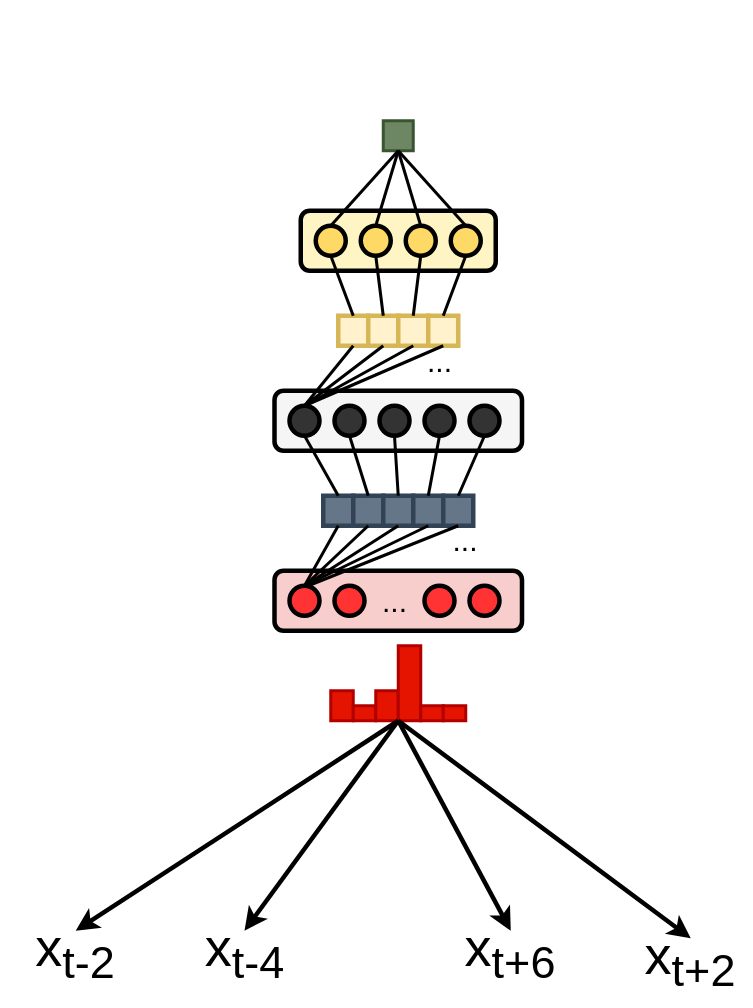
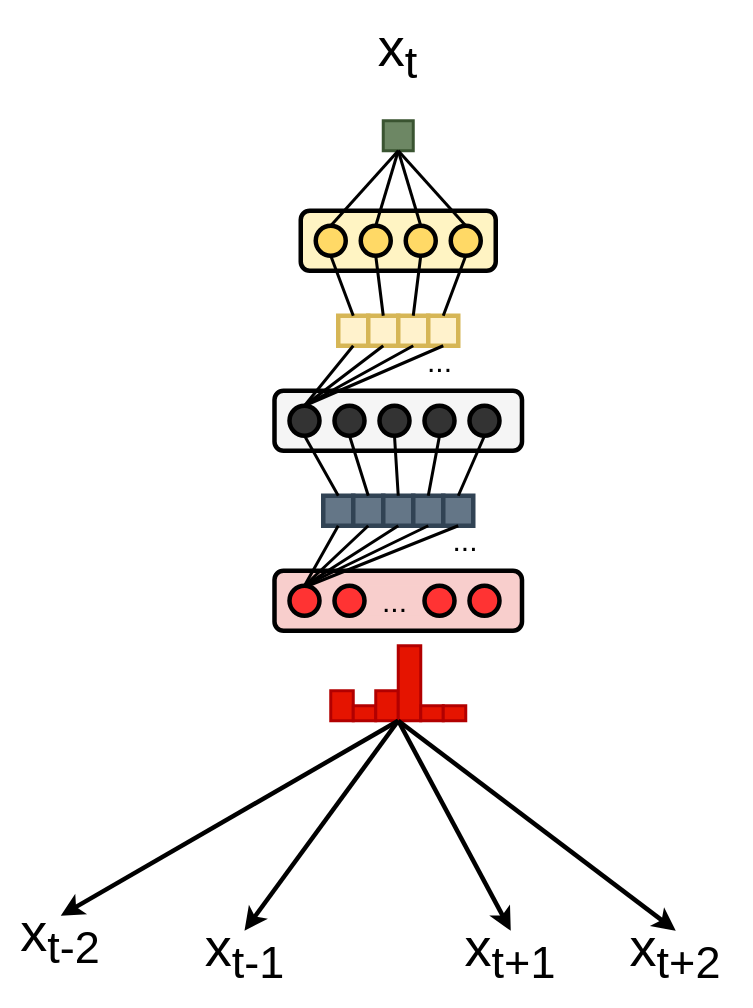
+ <mxCell id="4" value="x&lt;sub&gt;t&lt;/sub&gt;" style="text;html=1;align=center;verticalAlign=middle;whiteSpace=wrap;rounded=0;strokeWidth=2;fontSize=36;" vertex="1" parent="1"><mxGeometry x="235" y="20" width="60" height="30" as="geometry" /></mxCell>
- <mxCell id="2" value="x&lt;sub&gt;t-2&lt;/sub&gt;" style="text;html=1;align=center;verticalAlign=middle;whiteSpace=wrap;rounded=0;strokeWidth=2;fontSize=36;" vertex="1" parent="1"><mxGeometry x="20" y="620" width="60" height="30" as="geometry" /></mxCell>
+ <mxCell id="2" value="x&lt;sub&gt;t-2&lt;/sub&gt;" style="text;html=1;align=center;verticalAlign=middle;whiteSpace=wrap;rounded=0;strokeWidth=2;fontSize=36;" vertex="1" parent="1"><mxGeometry x="10" y="610" width="60" height="30" as="geometry" /></mxCell>
- <mxCell id="3" value="x&lt;sub&gt;t-4&lt;/sub&gt;" style="text;html=1;align=center;verticalAlign=middle;whiteSpace=wrap;rounded=0;strokeWidth=2;fontSize=36;" vertex="1" parent="1"><mxGeometry x="132.5" y="620" width="60" height="30" as="geometry" /></mxCell>
+ <mxCell id="3" value="x&lt;sub&gt;t-1&lt;/sub&gt;" style="text;html=1;align=center;verticalAlign=middle;whiteSpace=wrap;rounded=0;strokeWidth=2;fontSize=36;" vertex="1" parent="1"><mxGeometry x="132.5" y="620" width="60" height="30" as="geometry" /></mxCell>
- <mxCell id="5" value="x&lt;sub&gt;t+6&lt;/sub&gt;" style="text;html=1;align=center;verticalAlign=middle;whiteSpace=wrap;rounded=0;strokeWidth=2;fontSize=36;" vertex="1" parent="1"><mxGeometry x="310" y="620" width="60" height="30" as="geometry" /></mxCell>
+ <mxCell id="5" value="x&lt;sub&gt;t+1&lt;/sub&gt;" style="text;html=1;align=center;verticalAlign=middle;whiteSpace=wrap;rounded=0;strokeWidth=2;fontSize=36;" vertex="1" parent="1"><mxGeometry x="310" y="620" width="60" height="30" as="geometry" /></mxCell>
- <mxCell id="6" value="x&lt;sub&gt;t+2&lt;/sub&gt;" style="text;html=1;align=center;verticalAlign=middle;whiteSpace=wrap;rounded=0;strokeWidth=2;fontSize=36;" vertex="1" parent="1"><mxGeometry x="430" y="625" width="60" height="30" as="geometry" /></mxCell>
+ <mxCell id="6" value="x&lt;sub&gt;t+2&lt;/sub&gt;" style="text;html=1;align=center;verticalAlign=middle;whiteSpace=wrap;rounded=0;strokeWidth=2;fontSize=36;" vertex="1" parent="1"><mxGeometry x="420" y="620" width="60" height="30" as="geometry" /></mxCell>
